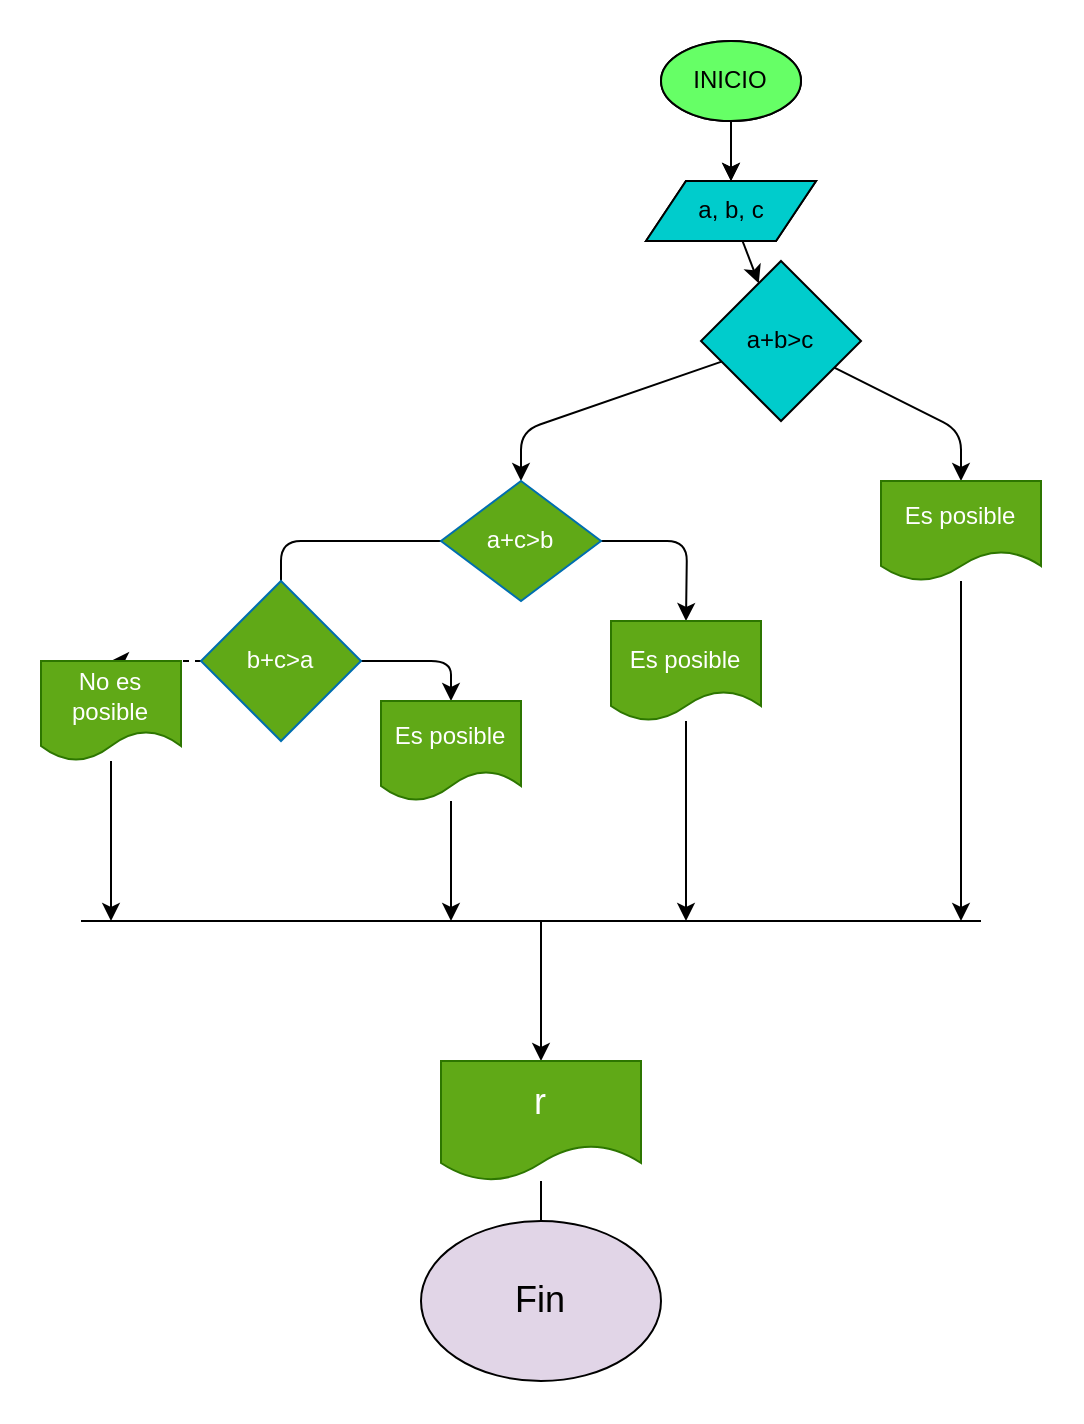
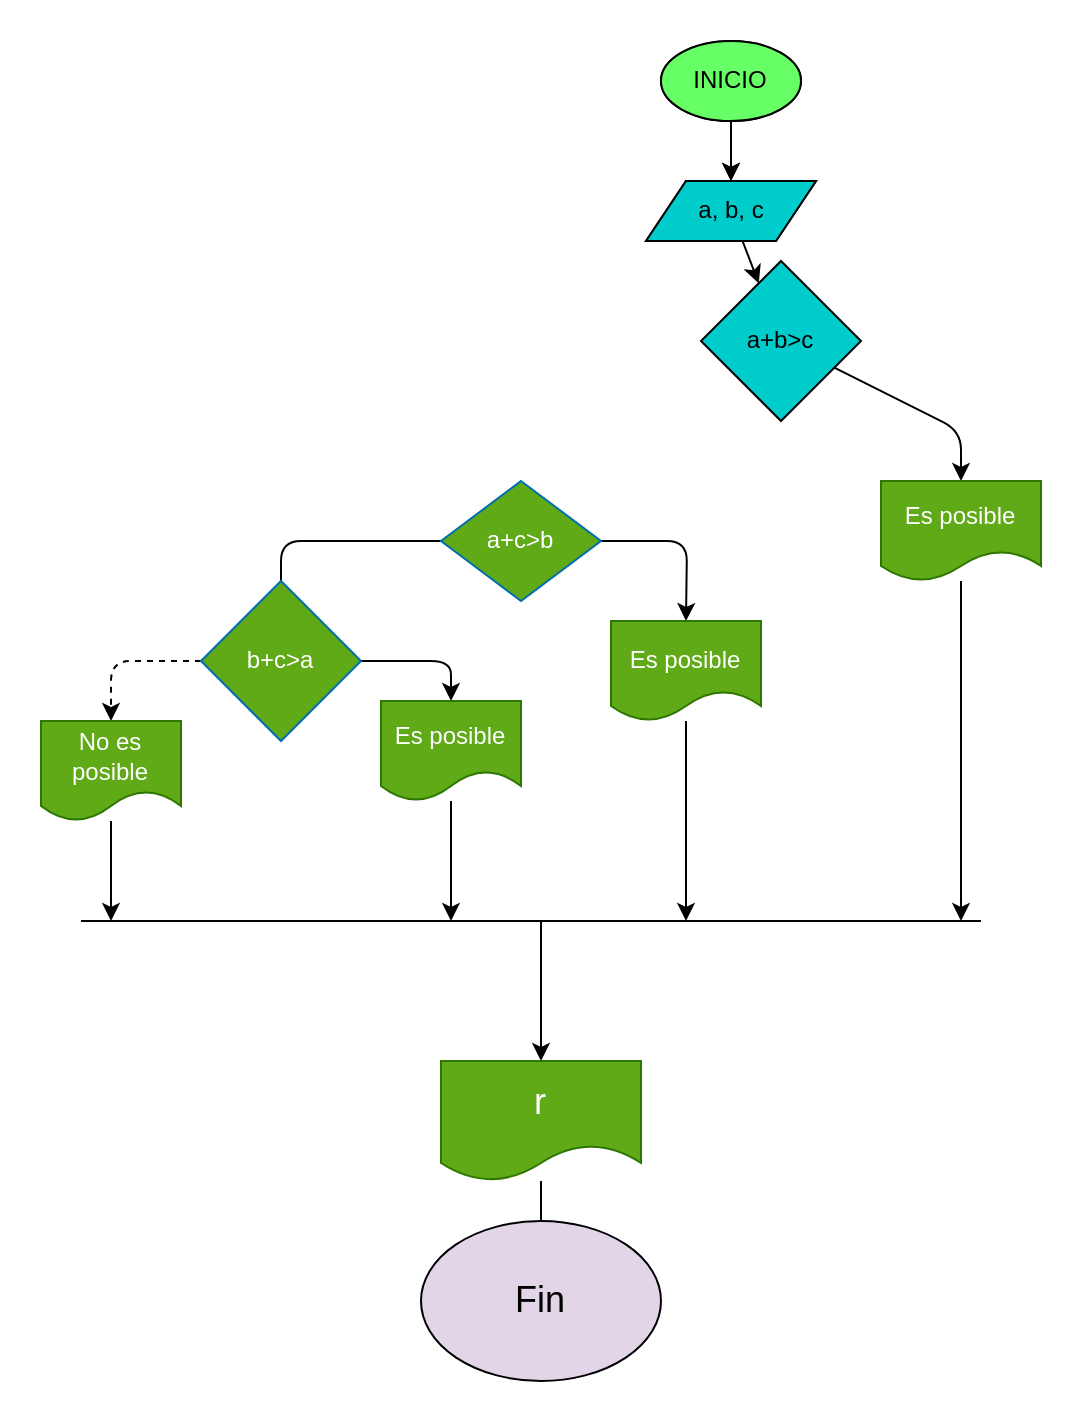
- <mxCell id="10" style="edgeStyle=none;html=1;entryX=0.5;entryY=0;entryDx=0;entryDy=0;" edge="1" parent="1" source="11" target="16"><mxGeometry relative="1" as="geometry"><Array as="points"><mxPoint x="260" y="215" /></Array></mxGeometry></mxCell>
- <mxCell id="25" value="No es posible" style="shape=document;whiteSpace=wrap;html=1;boundedLbl=1;fontSize=12;fillColor=#60a917;fontColor=#ffffff;strokeColor=#2D7600;" vertex="1" parent="1"><mxGeometry x="20" y="330" width="70" height="50" as="geometry" /></mxCell>
+ <mxCell id="25" value="No es posible" style="shape=document;whiteSpace=wrap;html=1;boundedLbl=1;fontSize=12;fillColor=#60a917;fontColor=#ffffff;strokeColor=#2D7600;" vertex="1" parent="1"><mxGeometry x="20" y="360" width="70" height="50" as="geometry" /></mxCell>
